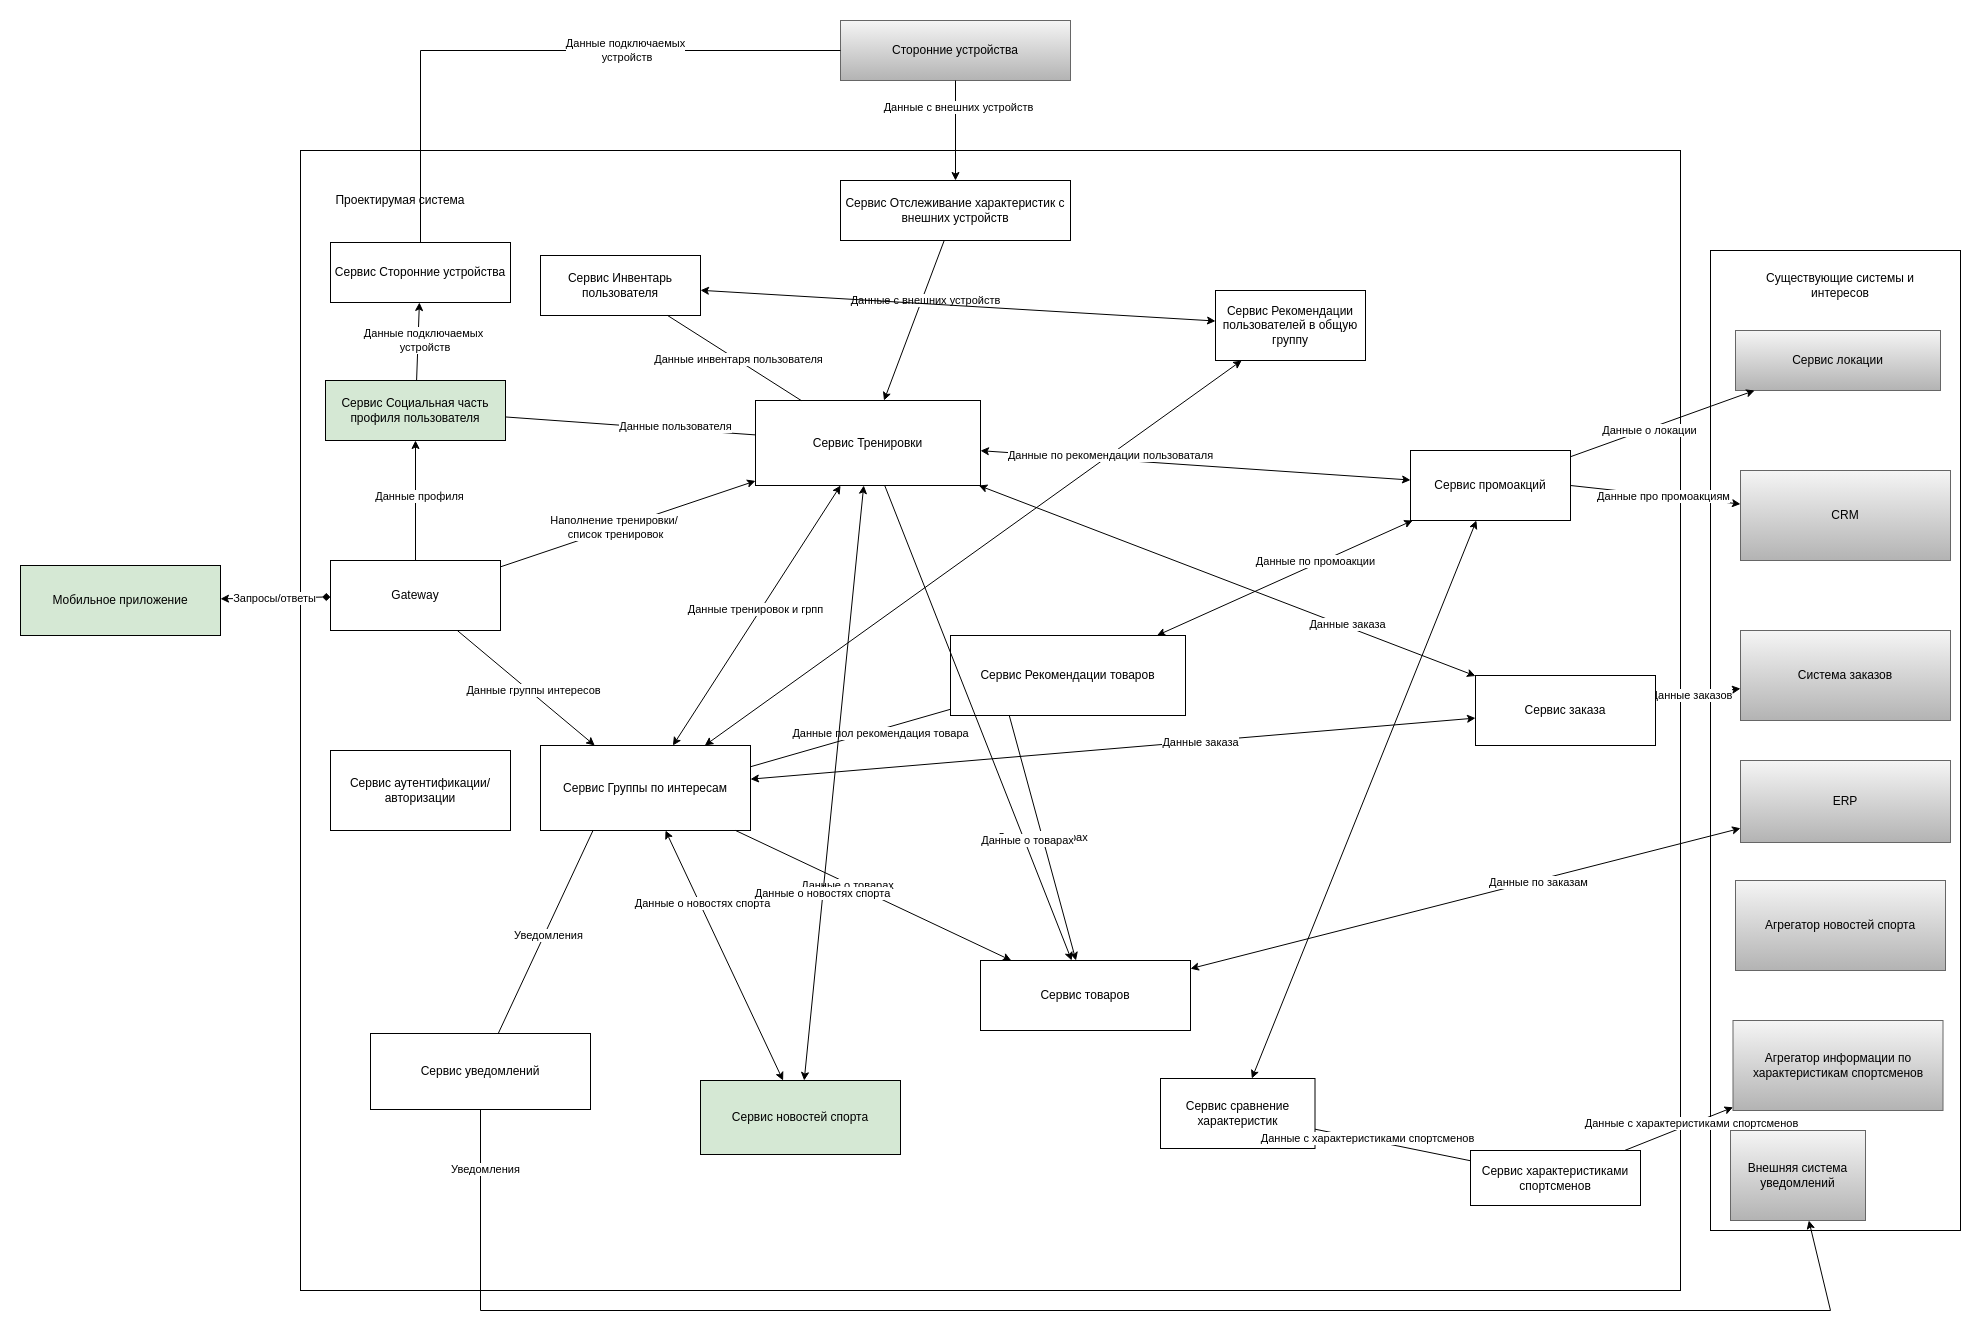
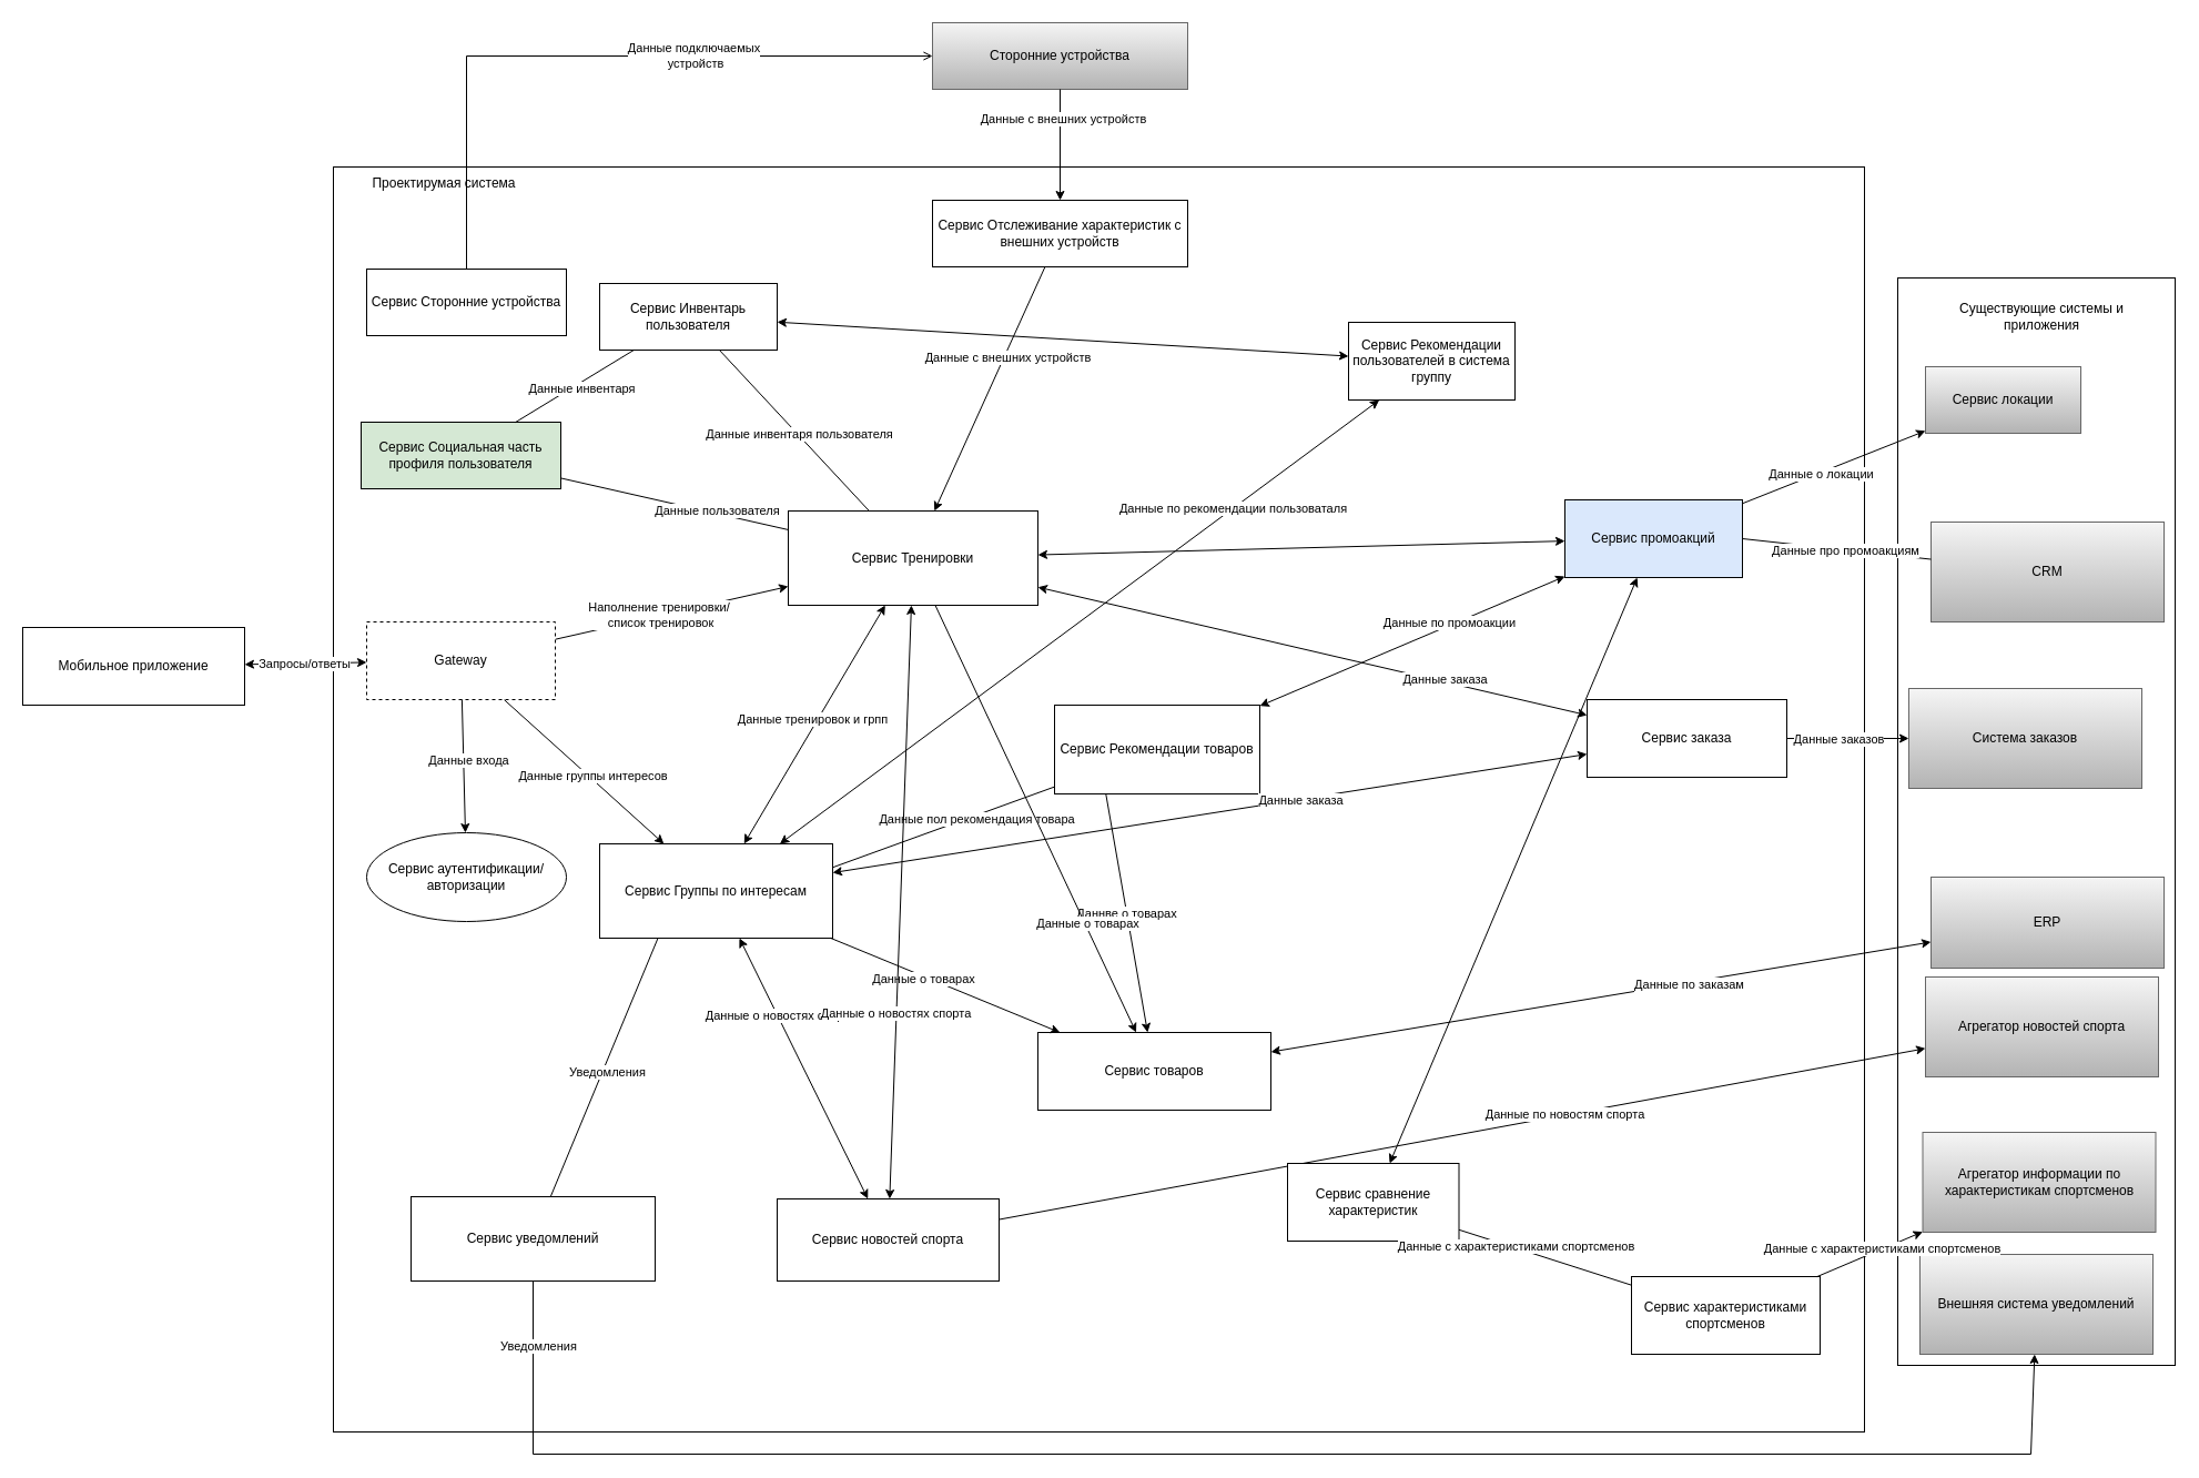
- <mxCell id="27" value="" style="endArrow=none;html=1;rounded=0;exitX=0.5;exitY=0;exitDx=0;exitDy=0;" edge="1" parent="1" source="55" target="23"><mxGeometry width="50" height="50" relative="1" as="geometry"><mxPoint x="750" y="370" as="sourcePoint" /><mxPoint x="800" y="320" as="targetPoint" /><Array as="points"><mxPoint x="420" y="50" /></Array></mxGeometry></mxCell>
+ <mxCell id="27" value="" style="endArrow=open;html=1;rounded=0;exitX=0.5;exitY=0;exitDx=0;exitDy=0;" edge="1" parent="1" source="55" target="23"><mxGeometry width="50" height="50" relative="1" as="geometry"><mxPoint x="750" y="370" as="sourcePoint" /><mxPoint x="800" y="320" as="targetPoint" /><Array as="points"><mxPoint x="420" y="50" /></Array></mxGeometry></mxCell>
- <mxCell id="41" value="Проектирумая система" style="text;html=1;align=center;verticalAlign=middle;whiteSpace=wrap;rounded=0;" vertex="1" parent="1"><mxGeometry x="310" y="185" width="180" height="30" as="geometry" /></mxCell>
+ <mxCell id="41" value="Проектирумая система" style="text;html=1;align=center;verticalAlign=middle;whiteSpace=wrap;rounded=0;" vertex="1" parent="1"><mxGeometry x="310" y="150" width="180" height="30" as="geometry" /></mxCell>
- <mxCell id="42" value="Существующие системы и интересов" style="text;html=1;align=center;verticalAlign=middle;whiteSpace=wrap;rounded=0;" vertex="1" parent="1"><mxGeometry x="1760" y="270" width="160" height="30" as="geometry" /></mxCell>
+ <mxCell id="42" value="Существующие системы и приложения" style="text;html=1;align=center;verticalAlign=middle;whiteSpace=wrap;rounded=0;" vertex="1" parent="1"><mxGeometry x="1760" y="270" width="160" height="30" as="geometry" /></mxCell>
- <mxCell id="47" value="Сервис Рекомендации пользователей в общую группу" style="rounded=0;whiteSpace=wrap;html=1;" vertex="1" parent="1"><mxGeometry x="1215" y="290" width="150" height="70" as="geometry" /></mxCell>
+ <mxCell id="47" value="Сервис Рекомендации пользователей в система группу" style="rounded=0;whiteSpace=wrap;html=1;" vertex="1" parent="1"><mxGeometry x="1215" y="290" width="150" height="70" as="geometry" /></mxCell>
- <mxCell id="56" value="" style="endArrow=classic;html=1;rounded=0;endFill=1;" edge="1" parent="1" source="16" target="55"><mxGeometry width="50" height="50" relative="1" as="geometry"><mxPoint x="990" y="430" as="sourcePoint" /><mxPoint x="1040" y="380" as="targetPoint" /></mxGeometry></mxCell>
- <mxCell id="57" value="Данные подключаемых&lt;div&gt;&amp;nbsp;устройств&lt;/div&gt;" style="edgeLabel;html=1;align=center;verticalAlign=middle;resizable=0;points=[];" vertex="1" connectable="0" parent="56"><mxGeometry x="0.043" y="-5" relative="1" as="geometry"><mxPoint as="offset" /></mxGeometry></mxCell>
+ <mxCell id="17" value="" style="endArrow=none;html=1;rounded=0;" edge="1" parent="1" source="26" target="16"><mxGeometry width="50" height="50" relative="1" as="geometry"><mxPoint x="670" y="600" as="sourcePoint" /><mxPoint x="720" y="550" as="targetPoint" /></mxGeometry></mxCell>
+ <mxCell id="18" value="Данные инвентаря" style="edgeLabel;html=1;align=center;verticalAlign=middle;resizable=0;points=[];" vertex="1" connectable="0" parent="17"><mxGeometry x="-0.074" y="4" relative="1" as="geometry"><mxPoint y="1" as="offset" /></mxGeometry></mxCell>
- <mxCell id="13" value="Сервис локации" style="rounded=0;whiteSpace=wrap;html=1;fillColor=#f5f5f5;strokeColor=#666666;gradientColor=#b3b3b3;" vertex="1" parent="1"><mxGeometry x="1735" y="330" width="205" height="60" as="geometry" /></mxCell>
+ <mxCell id="13" value="Сервис локации" style="rounded=0;whiteSpace=wrap;html=1;fillColor=#f5f5f5;strokeColor=#666666;gradientColor=#b3b3b3;" vertex="1" parent="1"><mxGeometry x="1735" y="330" width="140" height="60" as="geometry" /></mxCell>
- <mxCell id="5" value="Сервис Тренировки" style="rounded=0;whiteSpace=wrap;html=1;" parent="1" vertex="1"><mxGeometry x="755" y="400" width="225" height="85" as="geometry" /></mxCell>
+ <mxCell id="5" value="Сервис Тренировки" style="rounded=0;whiteSpace=wrap;html=1;" parent="1" vertex="1"><mxGeometry x="710" y="460" width="225" height="85" as="geometry" /></mxCell>
- <mxCell id="29" value="Сервис промоакций" style="rounded=0;whiteSpace=wrap;html=1;" vertex="1" parent="1"><mxGeometry x="1410" y="450" width="160" height="70" as="geometry" /></mxCell>
+ <mxCell id="29" value="Сервис промоакций" style="rounded=0;whiteSpace=wrap;html=1;fillColor=#dae8fc;" vertex="1" parent="1"><mxGeometry x="1410" y="450" width="160" height="70" as="geometry" /></mxCell>
- <mxCell id="39" value="" style="endArrow=classic;html=1;rounded=0;exitX=1;exitY=0.5;exitDx=0;exitDy=0;endFill=1;" edge="1" parent="1" source="29" target="38"><mxGeometry width="50" height="50" relative="1" as="geometry"><mxPoint x="1040" y="780" as="sourcePoint" /><mxPoint x="1090" y="730" as="targetPoint" /></mxGeometry></mxCell>
+ <mxCell id="39" value="" style="endArrow=none;html=1;rounded=0;exitX=1;exitY=0.5;exitDx=0;exitDy=0;endFill=1;" edge="1" parent="1" source="29" target="38"><mxGeometry width="50" height="50" relative="1" as="geometry"><mxPoint x="1040" y="780" as="sourcePoint" /><mxPoint x="1090" y="730" as="targetPoint" /></mxGeometry></mxCell>
- <mxCell id="66" value="" style="endArrow=classic;html=1;rounded=0;" edge="1" parent="1" source="68" target="16"><mxGeometry width="50" height="50" relative="1" as="geometry"><mxPoint x="620" y="450" as="sourcePoint" /><mxPoint x="670" y="400" as="targetPoint" /></mxGeometry></mxCell>
- <mxCell id="67" value="Данные профиля" style="edgeLabel;html=1;align=center;verticalAlign=middle;resizable=0;points=[];" vertex="1" connectable="0" parent="66"><mxGeometry x="0.09" y="-3" relative="1" as="geometry"><mxPoint as="offset" /></mxGeometry></mxCell>
- <mxCell id="68" value="Gateway" style="rounded=0;whiteSpace=wrap;html=1;" vertex="1" parent="1"><mxGeometry x="330" y="560" width="170" height="70" as="geometry" /></mxCell>
+ <mxCell id="68" value="Gateway" style="rounded=0;whiteSpace=wrap;html=1;dashed=1;" vertex="1" parent="1"><mxGeometry x="330" y="560" width="170" height="70" as="geometry" /></mxCell>
- <mxCell id="69" value="" style="endArrow=diamond;html=1;rounded=0;startArrow=classic;startFill=1;" edge="1" parent="1" source="3" target="68"><mxGeometry width="50" height="50" relative="1" as="geometry"><mxPoint x="620" y="590" as="sourcePoint" /><mxPoint x="670" y="540" as="targetPoint" /></mxGeometry></mxCell>
+ <mxCell id="69" value="" style="endArrow=classic;html=1;rounded=0;startArrow=classic;startFill=1;" edge="1" parent="1" source="3" target="68"><mxGeometry width="50" height="50" relative="1" as="geometry"><mxPoint x="620" y="590" as="sourcePoint" /><mxPoint x="670" y="540" as="targetPoint" /></mxGeometry></mxCell>
- <mxCell id="3" value="Мобильное приложение" style="rounded=0;whiteSpace=wrap;html=1;fillColor=#d5e8d4;" vertex="1" parent="1"><mxGeometry x="20" y="565" width="200" height="70" as="geometry" /></mxCell>
+ <mxCell id="3" value="Мобильное приложение" style="rounded=0;whiteSpace=wrap;html=1;" vertex="1" parent="1"><mxGeometry x="20" y="565" width="200" height="70" as="geometry" /></mxCell>
- <mxCell id="43" value="Сервис Рекомендации товаров" style="rounded=0;whiteSpace=wrap;html=1;" vertex="1" parent="1"><mxGeometry x="950" y="635" width="235" height="80" as="geometry" /></mxCell>
+ <mxCell id="43" value="Сервис Рекомендации товаров" style="rounded=0;whiteSpace=wrap;html=1;" vertex="1" parent="1"><mxGeometry x="950" y="635" width="185" height="80" as="geometry" /></mxCell>
- <mxCell id="19" value="Система заказов" style="rounded=0;whiteSpace=wrap;html=1;fillColor=#f5f5f5;strokeColor=#666666;gradientColor=#b3b3b3;" vertex="1" parent="1"><mxGeometry x="1740" y="630" width="210" height="90" as="geometry" /></mxCell>
+ <mxCell id="19" value="Система заказов" style="rounded=0;whiteSpace=wrap;html=1;fillColor=#f5f5f5;strokeColor=#666666;gradientColor=#b3b3b3;" vertex="1" parent="1"><mxGeometry x="1720" y="620" width="210" height="90" as="geometry" /></mxCell>
+ <mxCell id="71" value="" style="endArrow=classic;html=1;rounded=0;" edge="1" parent="1" source="68" target="58"><mxGeometry width="50" height="50" relative="1" as="geometry"><mxPoint x="620" y="590" as="sourcePoint" /><mxPoint x="670" y="540" as="targetPoint" /></mxGeometry></mxCell>
+ <mxCell id="72" value="Данные входа" style="edgeLabel;html=1;align=center;verticalAlign=middle;resizable=0;points=[];" vertex="1" connectable="0" parent="71"><mxGeometry x="-0.087" y="4" relative="1" as="geometry"><mxPoint as="offset" /></mxGeometry></mxCell>
- <mxCell id="82" value="Сервис заказа" style="rounded=0;whiteSpace=wrap;html=1;" vertex="1" parent="1"><mxGeometry x="1475" y="675" width="180" height="70" as="geometry" /></mxCell>
+ <mxCell id="82" value="Сервис заказа" style="rounded=0;whiteSpace=wrap;html=1;" vertex="1" parent="1"><mxGeometry x="1430" y="630" width="180" height="70" as="geometry" /></mxCell>
- <mxCell id="6" value="Сервис Группы по интересам" style="rounded=0;whiteSpace=wrap;html=1;" parent="1" vertex="1"><mxGeometry x="540" y="745" width="210" height="85" as="geometry" /></mxCell>
+ <mxCell id="6" value="Сервис Группы по интересам" style="rounded=0;whiteSpace=wrap;html=1;" parent="1" vertex="1"><mxGeometry x="540" y="760" width="210" height="85" as="geometry" /></mxCell>
- <mxCell id="58" value="Сервис аутентификации/авторизации" style="rounded=0;whiteSpace=wrap;html=1;" vertex="1" parent="1"><mxGeometry x="330" width="180" height="80" as="geometry" y="750" /></mxCell>
+ <mxCell id="58" value="Сервис аутентификации/авторизации" style="ellipse;whiteSpace=wrap;html=1;" vertex="1" parent="1"><mxGeometry x="330" width="180" height="80" as="geometry" y="750" /></mxCell>
- <mxCell id="8" value="ERP" style="rounded=0;whiteSpace=wrap;html=1;fillColor=#f5f5f5;strokeColor=#666666;gradientColor=#b3b3b3;" parent="1" vertex="1"><mxGeometry x="1740" y="760" width="210" height="82" as="geometry" /></mxCell>
+ <mxCell id="8" value="ERP" style="rounded=0;whiteSpace=wrap;html=1;fillColor=#f5f5f5;strokeColor=#666666;gradientColor=#b3b3b3;" parent="1" vertex="1"><mxGeometry x="1740" y="790" width="210" height="82" as="geometry" /></mxCell>
- <mxCell id="7" value="Сервис товаров" style="rounded=0;whiteSpace=wrap;html=1;" parent="1" vertex="1"><mxGeometry x="980" y="960" width="210" height="70" as="geometry" /></mxCell>
+ <mxCell id="7" value="Сервис товаров" style="rounded=0;whiteSpace=wrap;html=1;" parent="1" vertex="1"><mxGeometry x="935" y="930" width="210" height="70" as="geometry" /></mxCell>
+ <mxCell id="36" value="" style="endArrow=classic;html=1;rounded=0;startArrow=none;startFill=0;endFill=1;" edge="1" parent="1" source="30" target="35"><mxGeometry width="50" height="50" relative="1" as="geometry"><mxPoint x="980" y="780" as="sourcePoint" /><mxPoint x="1030" y="730" as="targetPoint" /></mxGeometry></mxCell>
+ <mxCell id="37" value="Данные по новостям спорта" style="edgeLabel;html=1;align=center;verticalAlign=middle;resizable=0;points=[];" vertex="1" connectable="0" parent="36"><mxGeometry x="0.221" y="1" relative="1" as="geometry"><mxPoint as="offset" /></mxGeometry></mxCell>
- <mxCell id="20" value="Сервис уведомлений" style="rounded=0;whiteSpace=wrap;html=1;" vertex="1" parent="1"><mxGeometry x="370" y="1033" width="220" height="76" as="geometry" /></mxCell>
+ <mxCell id="20" value="Сервис уведомлений" style="rounded=0;whiteSpace=wrap;html=1;" vertex="1" parent="1"><mxGeometry x="370" y="1078" width="220" height="76" as="geometry" /></mxCell>
- <mxCell id="46" value="Сервис сравнение характеристик" style="rounded=0;whiteSpace=wrap;html=1;" vertex="1" parent="1"><mxGeometry x="1160" y="1078" width="154.5" height="70" as="geometry" /></mxCell>
+ <mxCell id="46" value="Сервис сравнение характеристик" style="rounded=0;whiteSpace=wrap;html=1;" vertex="1" parent="1"><mxGeometry x="1160" y="1048" width="154.5" height="70" as="geometry" /></mxCell>
- <mxCell id="30" value="Сервис новостей спорта" style="rounded=0;whiteSpace=wrap;html=1;fillColor=#d5e8d4;" vertex="1" parent="1"><mxGeometry x="700" y="1080" width="200" height="74" as="geometry" /></mxCell>
+ <mxCell id="30" value="Сервис новостей спорта" style="rounded=0;whiteSpace=wrap;html=1;" vertex="1" parent="1"><mxGeometry x="700" y="1080" width="200" height="74" as="geometry" /></mxCell>
- <mxCell id="59" value="Внешняя система уведомлений" style="rounded=0;whiteSpace=wrap;html=1;fillColor=#f5f5f5;strokeColor=#666666;gradientColor=#b3b3b3;" vertex="1" parent="1"><mxGeometry x="1730" y="1130" width="135" height="90" as="geometry" /></mxCell>
+ <mxCell id="59" value="Внешняя система уведомлений" style="rounded=0;whiteSpace=wrap;html=1;fillColor=#f5f5f5;strokeColor=#666666;gradientColor=#b3b3b3;" vertex="1" parent="1"><mxGeometry x="1730" y="1130" width="210" height="90" as="geometry" /></mxCell>
- <mxCell id="77" value="Сервис характеристиками спортсменов" style="rounded=0;whiteSpace=wrap;html=1;" vertex="1" parent="1"><mxGeometry x="1470" y="1150" width="170" height="55" as="geometry" /></mxCell>
+ <mxCell id="77" value="Сервис характеристиками спортсменов" style="rounded=0;whiteSpace=wrap;html=1;" vertex="1" parent="1"><mxGeometry x="1470" y="1150" width="170" height="70" as="geometry" /></mxCell>
